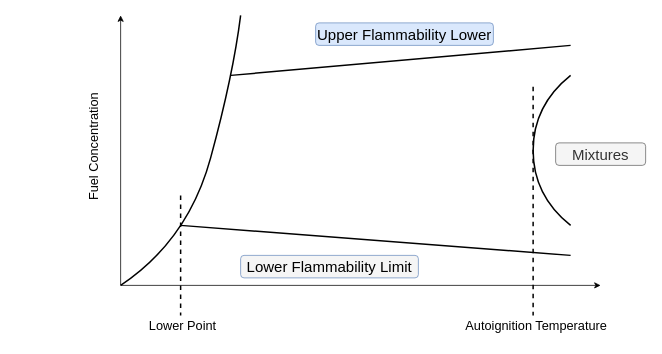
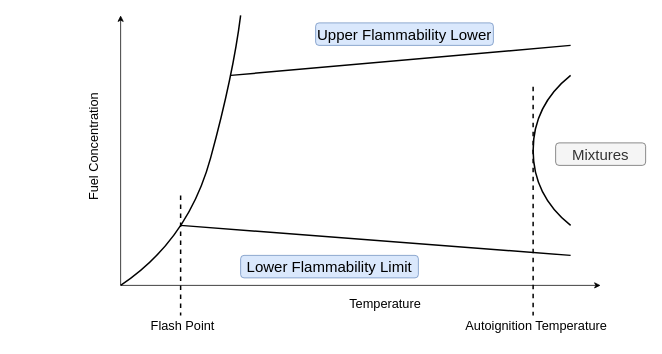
- <mxCell id="11" value="Lower Flammability Limit" style="rounded=1;whiteSpace=wrap;html=1;fontSize=20;fillColor=#f5f5f5;strokeColor=#6c8ebf;" vertex="1" parent="1"><mxGeometry x="320" y="340" width="237" height="30" as="geometry" /></mxCell>
+ <mxCell id="11" value="Lower Flammability Limit" style="rounded=1;whiteSpace=wrap;html=1;fontSize=20;fillColor=#dae8fc;strokeColor=#6c8ebf;" vertex="1" parent="1"><mxGeometry x="320" y="340" width="237" height="30" as="geometry" /></mxCell>
+ <mxCell id="4" value="Temperature" style="text;html=1;strokeColor=none;fillColor=none;align=center;verticalAlign=middle;whiteSpace=wrap;rounded=0;fontSize=17;" vertex="1" parent="1"><mxGeometry x="440" y="390" width="146" height="30" as="geometry" /></mxCell>
- <mxCell id="15" value="Lower Point" style="text;html=1;strokeColor=none;fillColor=none;align=center;verticalAlign=middle;whiteSpace=wrap;rounded=0;fontSize=17;" vertex="1" parent="1"><mxGeometry x="170" y="420" width="146" height="30" as="geometry" /></mxCell>
+ <mxCell id="15" value="Flash Point" style="text;html=1;strokeColor=none;fillColor=none;align=center;verticalAlign=middle;whiteSpace=wrap;rounded=0;fontSize=17;" vertex="1" parent="1"><mxGeometry x="170" y="420" width="146" height="30" as="geometry" /></mxCell>
